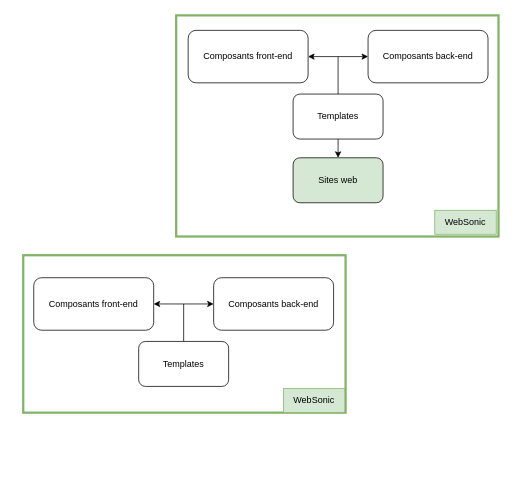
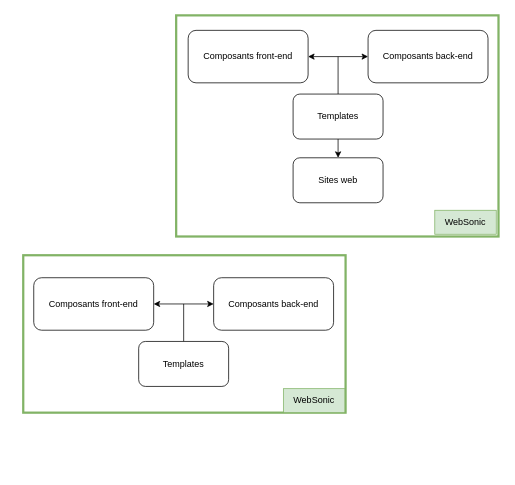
- <mxCell id="9" value="Sites web" style="rounded=1;whiteSpace=wrap;html=1;fillColor=#d5e8d4;" vertex="1" parent="1"><mxGeometry x="390" y="210" width="120" height="60" as="geometry" /></mxCell>
+ <mxCell id="9" value="Sites web" style="rounded=1;whiteSpace=wrap;html=1;" vertex="1" parent="1"><mxGeometry x="390" y="210" width="120" height="60" as="geometry" /></mxCell>
